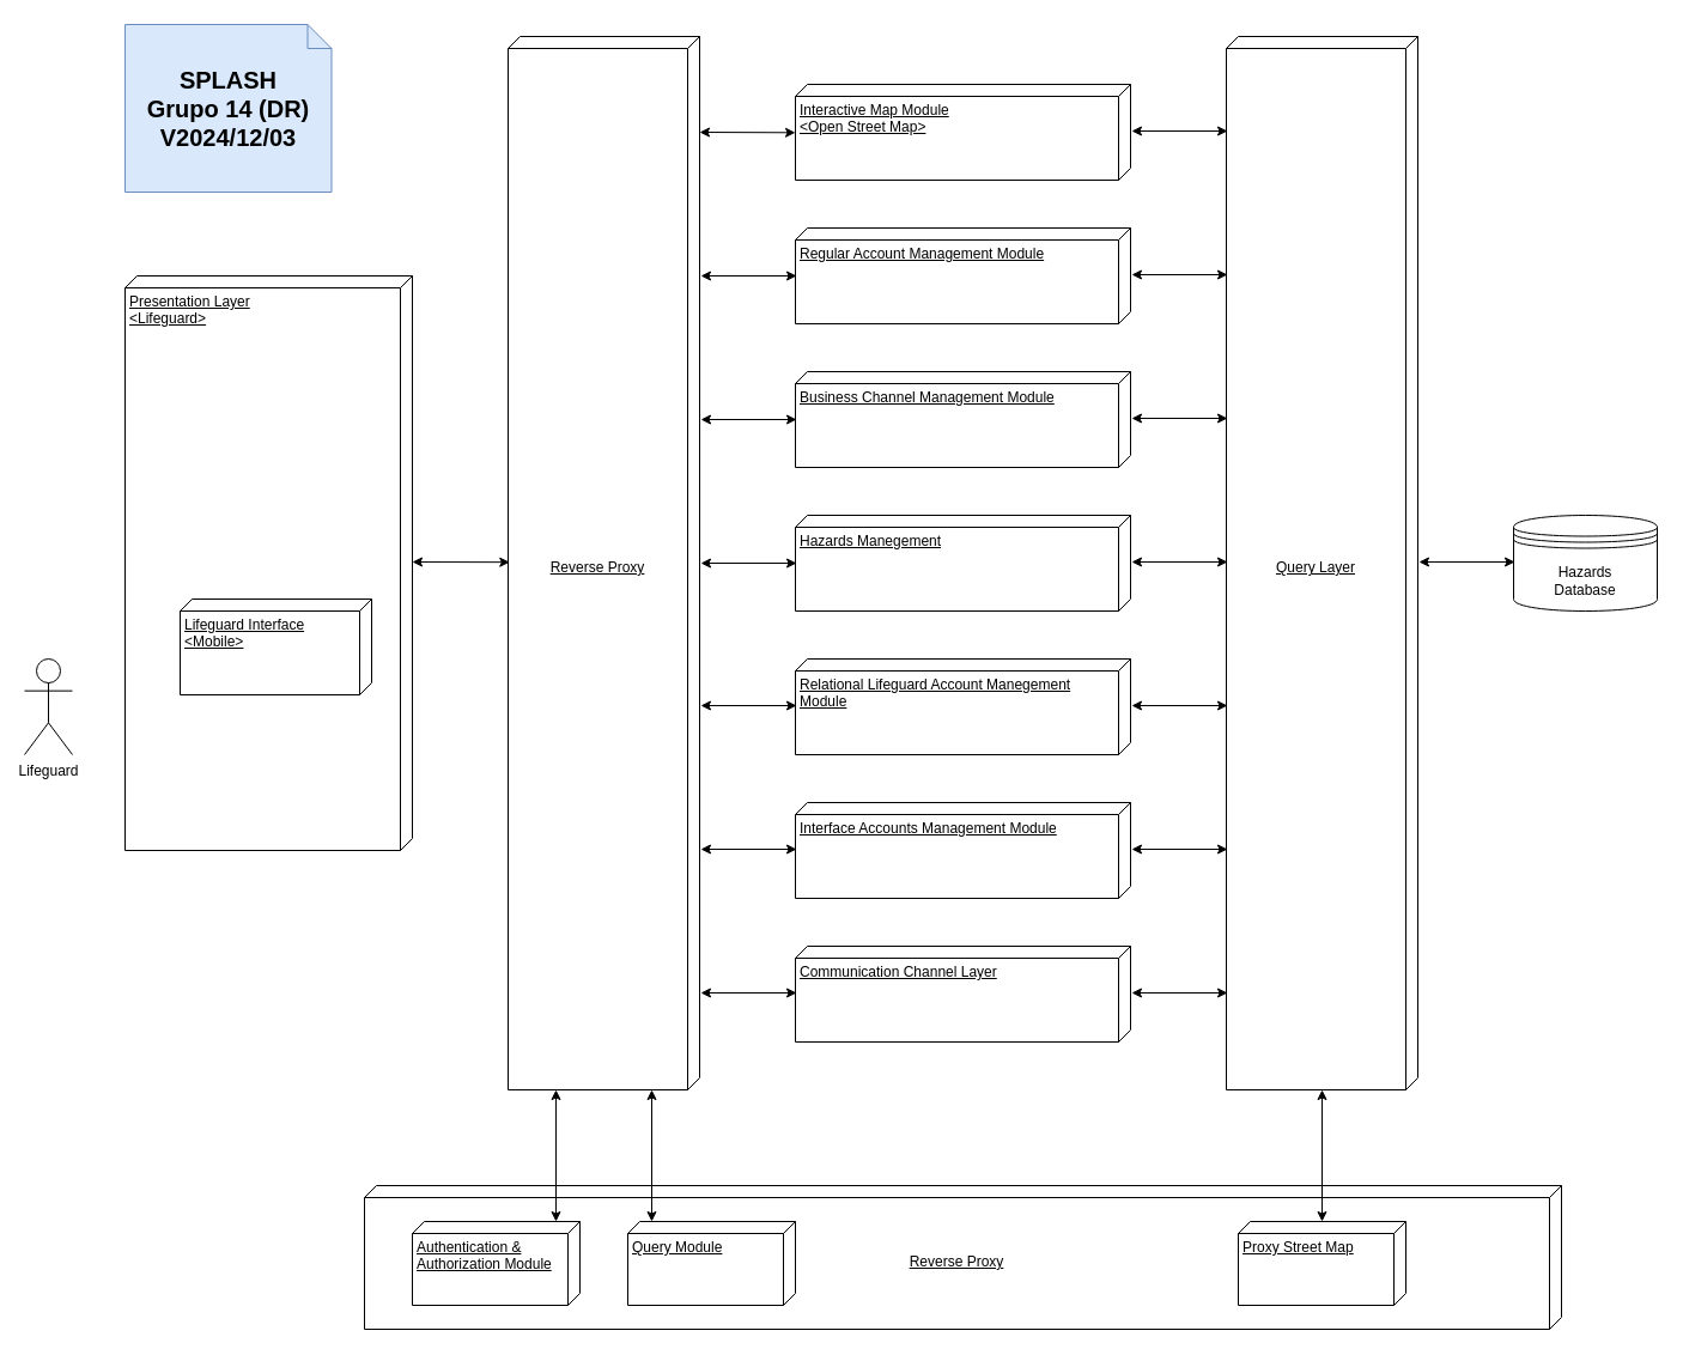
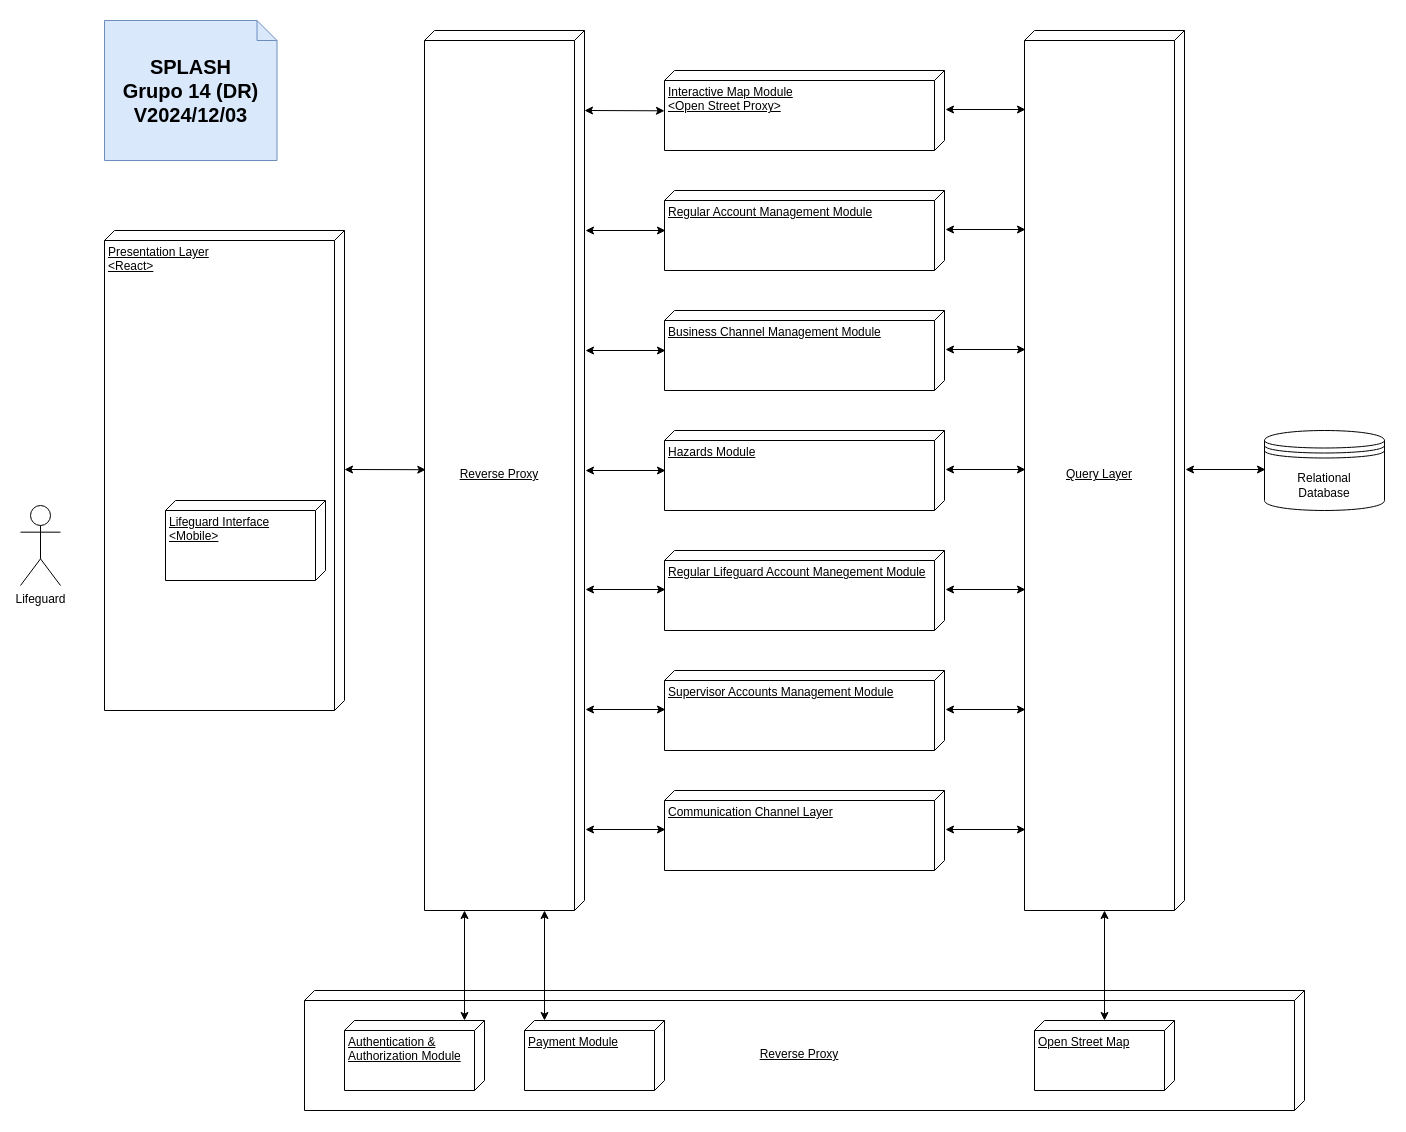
- <mxCell id="7" value="Interactive Map Module&lt;br&gt;&amp;lt;Open Street Map&amp;gt;" style="verticalAlign=top;align=left;spacingTop=8;spacingLeft=2;spacingRight=12;shape=cube;size=10;direction=south;fontStyle=4;html=1;whiteSpace=wrap;" vertex="1" parent="1"><mxGeometry x="664" y="70" width="280" height="80" as="geometry" /></mxCell>
+ <mxCell id="7" value="Interactive Map Module&lt;br&gt;&amp;lt;Open Street Proxy&amp;gt;" style="verticalAlign=top;align=left;spacingTop=8;spacingLeft=2;spacingRight=12;shape=cube;size=10;direction=south;fontStyle=4;html=1;whiteSpace=wrap;" vertex="1" parent="1"><mxGeometry x="664" y="70" width="280" height="80" as="geometry" /></mxCell>
- <mxCell id="2" value="Presentation Layer&lt;br&gt;&amp;lt;Lifeguard&amp;gt;" style="verticalAlign=top;align=left;spacingTop=8;spacingLeft=2;spacingRight=12;shape=cube;size=10;direction=south;fontStyle=4;html=1;whiteSpace=wrap;" vertex="1" parent="1"><mxGeometry x="104" y="230" width="240" height="480" as="geometry" /></mxCell>
+ <mxCell id="2" value="Presentation Layer&lt;br&gt;&amp;lt;React&amp;gt;" style="verticalAlign=top;align=left;spacingTop=8;spacingLeft=2;spacingRight=12;shape=cube;size=10;direction=south;fontStyle=4;html=1;whiteSpace=wrap;" vertex="1" parent="1"><mxGeometry x="104" y="230" width="240" height="480" as="geometry" /></mxCell>
- <mxCell id="12" value="Hazards Manegement" style="verticalAlign=top;align=left;spacingTop=8;spacingLeft=2;spacingRight=12;shape=cube;size=10;direction=south;fontStyle=4;html=1;whiteSpace=wrap;" vertex="1" parent="1"><mxGeometry x="664" y="430" width="280" height="80" as="geometry" /></mxCell>
+ <mxCell id="12" value="Hazards Module" style="verticalAlign=top;align=left;spacingTop=8;spacingLeft=2;spacingRight=12;shape=cube;size=10;direction=south;fontStyle=4;html=1;whiteSpace=wrap;" vertex="1" parent="1"><mxGeometry x="664" y="430" width="280" height="80" as="geometry" /></mxCell>
- <mxCell id="5" value="Hazards&lt;br&gt;Database" style="text;html=1;align=center;verticalAlign=middle;whiteSpace=wrap;rounded=0;fontStyle=0" vertex="1" parent="1"><mxGeometry x="1264" y="470" width="120" height="30" as="geometry" /></mxCell>
+ <mxCell id="5" value="Relational&lt;br&gt;Database" style="text;html=1;align=center;verticalAlign=middle;whiteSpace=wrap;rounded=0;fontStyle=0" vertex="1" parent="1"><mxGeometry x="1264" y="470" width="120" height="30" as="geometry" /></mxCell>
- <mxCell id="6" value="&lt;div&gt;Lifeguard Interface&lt;br&gt;&amp;lt;Mobile&amp;gt;&lt;br&gt;&lt;/div&gt;" style="verticalAlign=top;align=left;spacingTop=8;spacingLeft=2;spacingRight=12;shape=cube;size=10;direction=south;fontStyle=4;html=1;whiteSpace=wrap;" vertex="1" parent="1"><mxGeometry x="150" y="500" width="160" height="80" as="geometry" /></mxCell>
+ <mxCell id="6" value="&lt;div&gt;Lifeguard Interface&lt;br&gt;&amp;lt;Mobile&amp;gt;&lt;br&gt;&lt;/div&gt;" style="verticalAlign=top;align=left;spacingTop=8;spacingLeft=2;spacingRight=12;shape=cube;size=10;direction=south;fontStyle=4;html=1;whiteSpace=wrap;" vertex="1" parent="1"><mxGeometry x="165" y="500" width="160" height="80" as="geometry" /></mxCell>
- <mxCell id="13" value="Relational Lifeguard Account Manegement Module" style="verticalAlign=top;align=left;spacingTop=8;spacingLeft=2;spacingRight=12;shape=cube;size=10;direction=south;fontStyle=4;html=1;whiteSpace=wrap;" vertex="1" parent="1"><mxGeometry x="664" y="550" width="280" height="80" as="geometry" /></mxCell>
+ <mxCell id="13" value="Regular Lifeguard Account Manegement Module" style="verticalAlign=top;align=left;spacingTop=8;spacingLeft=2;spacingRight=12;shape=cube;size=10;direction=south;fontStyle=4;html=1;whiteSpace=wrap;" vertex="1" parent="1"><mxGeometry x="664" y="550" width="280" height="80" as="geometry" /></mxCell>
- <mxCell id="4" value="Lifeguard" style="shape=umlActor;verticalLabelPosition=bottom;verticalAlign=top;html=1;outlineConnect=0;labelPosition=center;align=center;" vertex="1" parent="1"><mxGeometry y="550" width="40" height="80" as="geometry" x="20" /></mxCell>
+ <mxCell id="4" value="Lifeguard" style="shape=umlActor;verticalLabelPosition=bottom;verticalAlign=top;html=1;outlineConnect=0;labelPosition=center;align=center;" vertex="1" parent="1"><mxGeometry x="20" y="505" width="40" height="80" as="geometry" /></mxCell>
- <mxCell id="14" value="Interface Accounts Management Module" style="verticalAlign=top;align=left;spacingTop=8;spacingLeft=2;spacingRight=12;shape=cube;size=10;direction=south;fontStyle=4;html=1;whiteSpace=wrap;" vertex="1" parent="1"><mxGeometry x="664" y="670" width="280" height="80" as="geometry" /></mxCell>
+ <mxCell id="14" value="Supervisor Accounts Management Module" style="verticalAlign=top;align=left;spacingTop=8;spacingLeft=2;spacingRight=12;shape=cube;size=10;direction=south;fontStyle=4;html=1;whiteSpace=wrap;" vertex="1" parent="1"><mxGeometry x="664" y="670" width="280" height="80" as="geometry" /></mxCell>
- <mxCell id="19" value="Query Module" style="verticalAlign=top;align=left;spacingTop=8;spacingLeft=2;spacingRight=12;shape=cube;size=10;direction=south;fontStyle=4;html=1;whiteSpace=wrap;" vertex="1" parent="1"><mxGeometry x="524" y="1020" width="140" height="70" as="geometry" /></mxCell>
+ <mxCell id="19" value="Payment Module" style="verticalAlign=top;align=left;spacingTop=8;spacingLeft=2;spacingRight=12;shape=cube;size=10;direction=south;fontStyle=4;html=1;whiteSpace=wrap;" vertex="1" parent="1"><mxGeometry x="524" y="1020" width="140" height="70" as="geometry" /></mxCell>
- <mxCell id="20" value="Proxy Street Map" style="verticalAlign=top;align=left;spacingTop=8;spacingLeft=2;spacingRight=12;shape=cube;size=10;direction=south;fontStyle=4;html=1;whiteSpace=wrap;" vertex="1" parent="1"><mxGeometry x="1034" y="1020" width="140" height="70" as="geometry" /></mxCell>
+ <mxCell id="20" value="Open Street Map" style="verticalAlign=top;align=left;spacingTop=8;spacingLeft=2;spacingRight=12;shape=cube;size=10;direction=south;fontStyle=4;html=1;whiteSpace=wrap;" vertex="1" parent="1"><mxGeometry x="1034" y="1020" width="140" height="70" as="geometry" /></mxCell>
